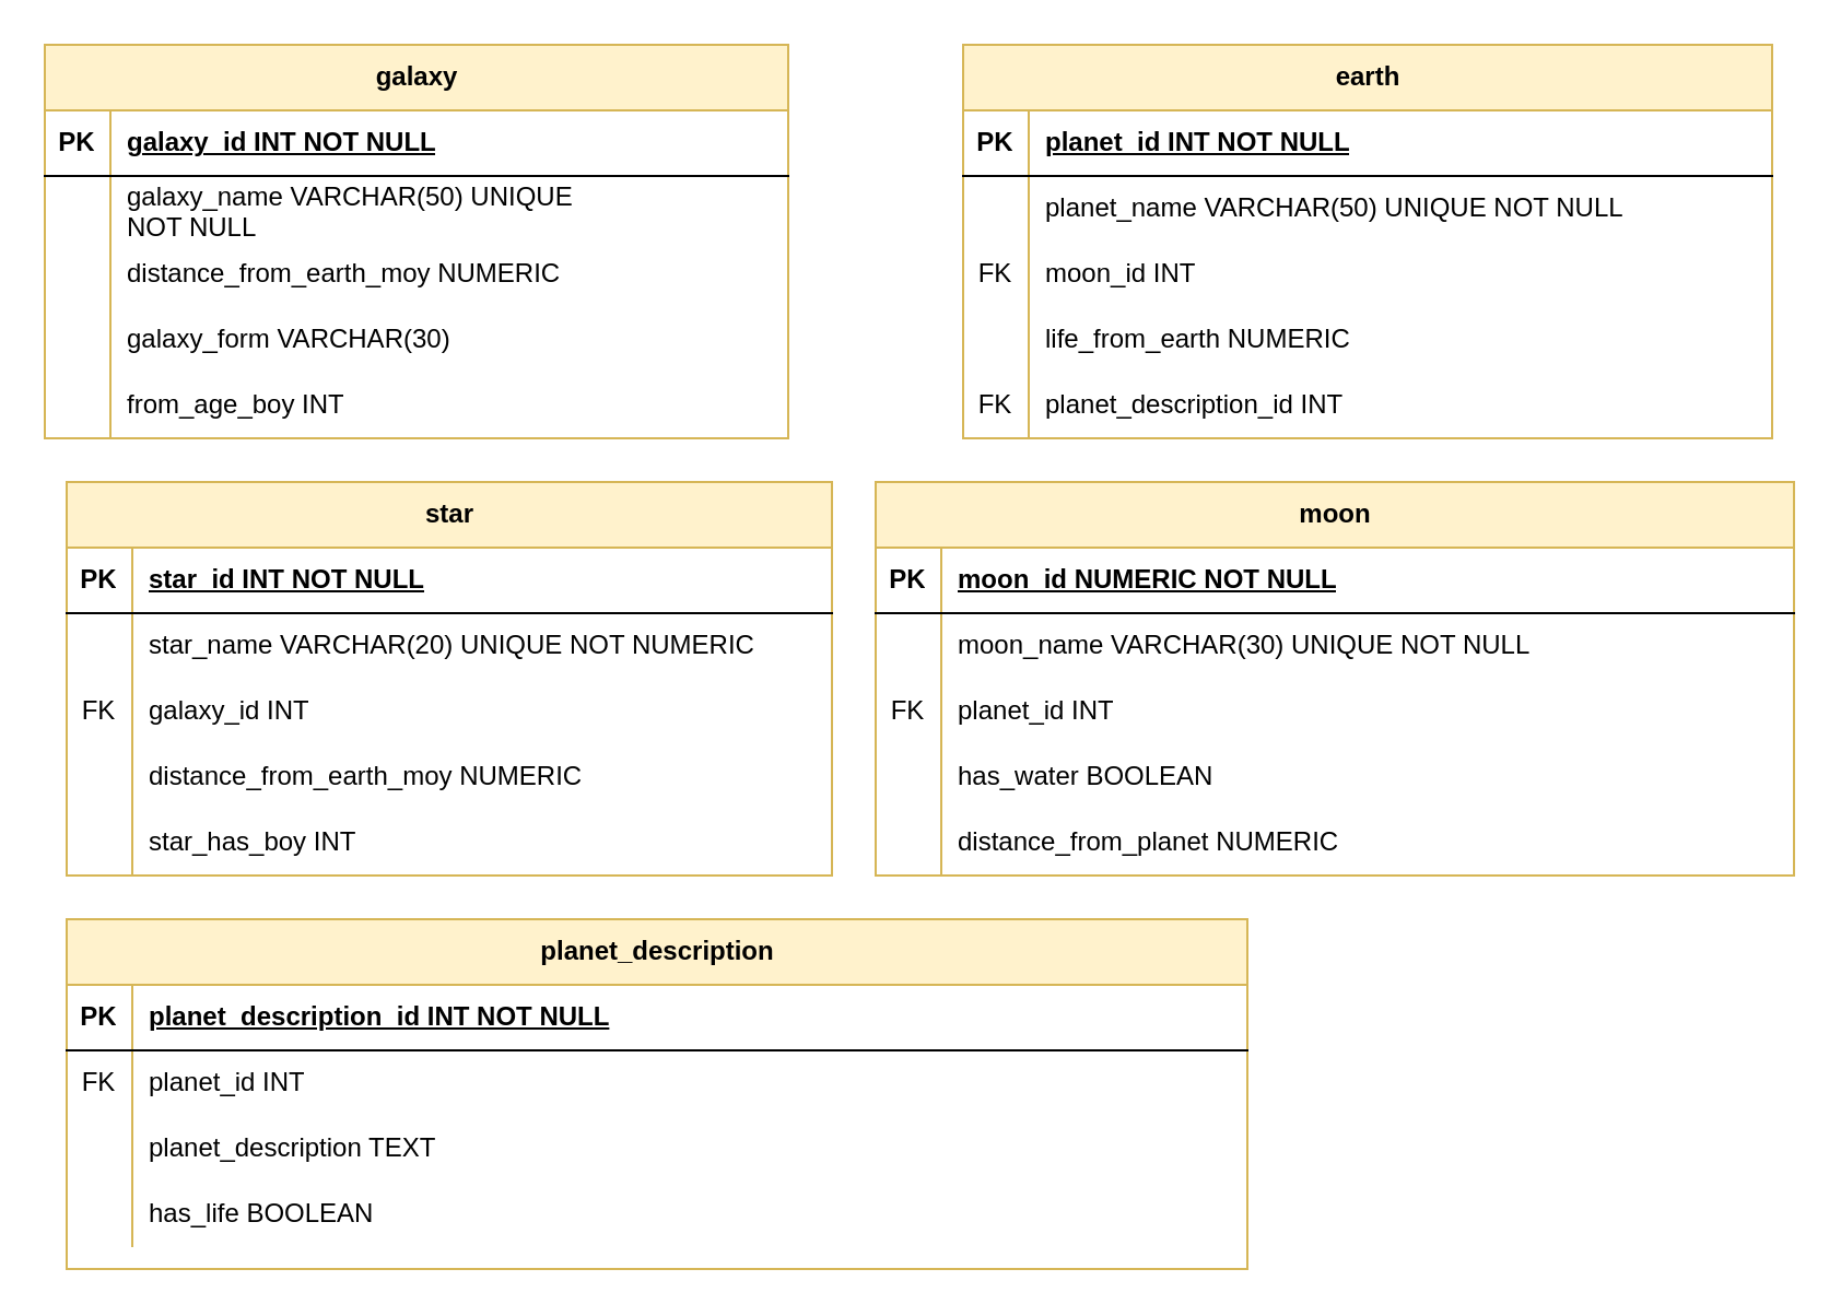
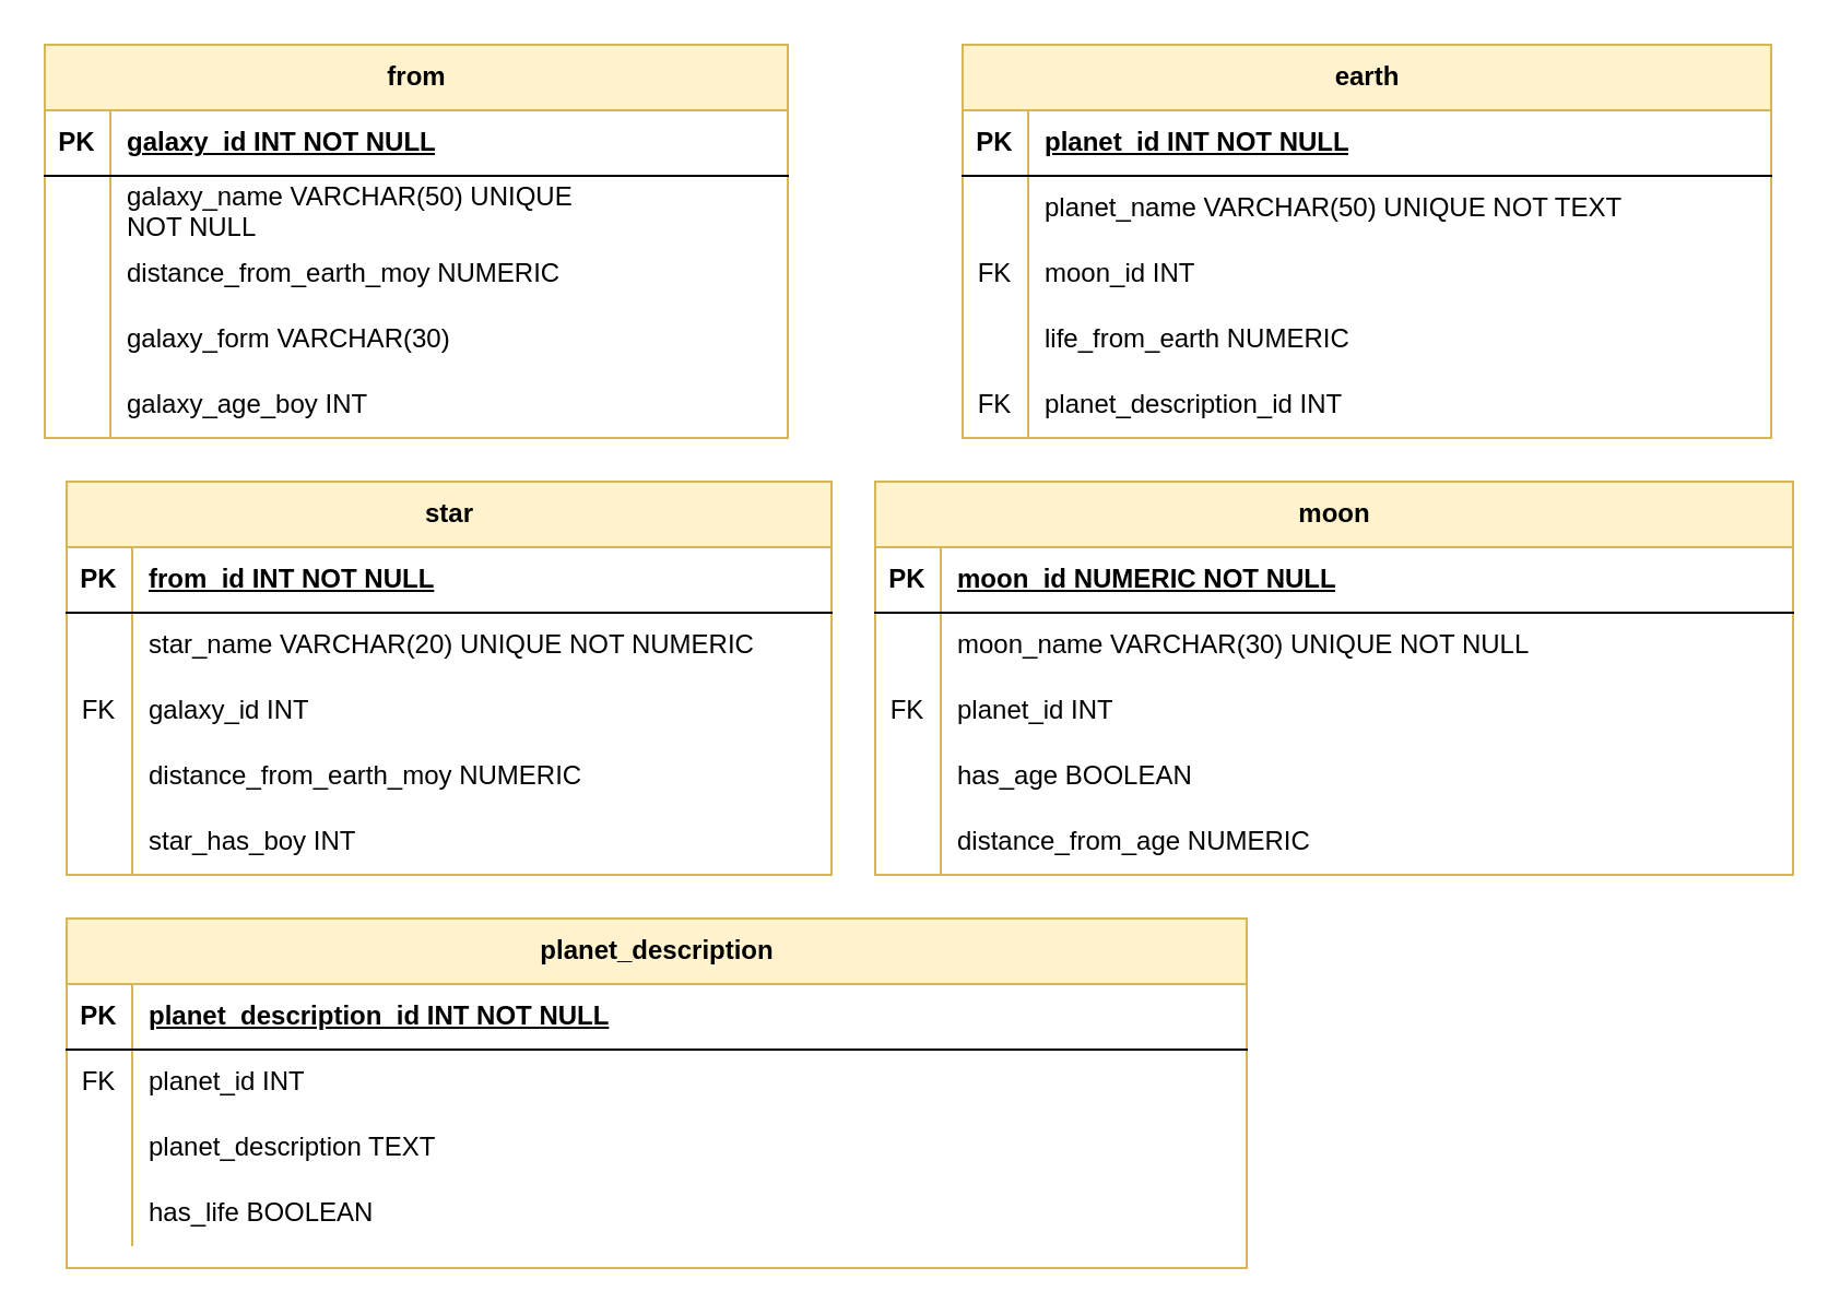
- <mxCell id="2" value="galaxy" style="shape=table;startSize=30;container=1;collapsible=1;childLayout=tableLayout;fixedRows=1;rowLines=0;fontStyle=1;align=center;resizeLast=1;html=1;fillColor=#fff2cc;strokeColor=#d6b656;" parent="1" vertex="1"><mxGeometry x="20" y="20" width="340" height="180" as="geometry" /></mxCell>
+ <mxCell id="2" value="from" style="shape=table;startSize=30;container=1;collapsible=1;childLayout=tableLayout;fixedRows=1;rowLines=0;fontStyle=1;align=center;resizeLast=1;html=1;fillColor=#fff2cc;strokeColor=#d6b656;" parent="1" vertex="1"><mxGeometry x="20" y="20" width="340" height="180" as="geometry" /></mxCell>
- <mxCell id="40" value="planet_name VARCHAR(50) UNIQUE NOT NULL" style="shape=partialRectangle;connectable=0;fillColor=none;top=0;left=0;bottom=0;right=0;align=left;spacingLeft=6;overflow=hidden;whiteSpace=wrap;html=1;" parent="38" vertex="1"><mxGeometry x="30" width="340" height="30" as="geometry"><mxRectangle width="340" height="30" as="alternateBounds" /></mxGeometry></mxCell>
+ <mxCell id="40" value="planet_name VARCHAR(50) UNIQUE NOT TEXT" style="shape=partialRectangle;connectable=0;fillColor=none;top=0;left=0;bottom=0;right=0;align=left;spacingLeft=6;overflow=hidden;whiteSpace=wrap;html=1;" parent="38" vertex="1"><mxGeometry x="30" width="340" height="30" as="geometry"><mxRectangle width="340" height="30" as="alternateBounds" /></mxGeometry></mxCell>
- <mxCell id="17" value="from_age_boy INT" style="shape=partialRectangle;connectable=0;fillColor=none;top=0;left=0;bottom=0;right=0;align=left;spacingLeft=6;overflow=hidden;whiteSpace=wrap;html=1;" parent="15" vertex="1"><mxGeometry x="30" width="310" height="30" as="geometry"><mxRectangle width="310" height="30" as="alternateBounds" /></mxGeometry></mxCell>
+ <mxCell id="17" value="galaxy_age_boy INT" style="shape=partialRectangle;connectable=0;fillColor=none;top=0;left=0;bottom=0;right=0;align=left;spacingLeft=6;overflow=hidden;whiteSpace=wrap;html=1;" parent="15" vertex="1"><mxGeometry x="30" width="310" height="30" as="geometry"><mxRectangle width="310" height="30" as="alternateBounds" /></mxGeometry></mxCell>
- <mxCell id="21" value="star_id INT NOT NULL" style="shape=partialRectangle;connectable=0;fillColor=none;top=0;left=0;bottom=0;right=0;align=left;spacingLeft=6;fontStyle=5;overflow=hidden;whiteSpace=wrap;html=1;" parent="19" vertex="1"><mxGeometry x="30" width="320" height="30" as="geometry"><mxRectangle width="320" height="30" as="alternateBounds" /></mxGeometry></mxCell>
+ <mxCell id="21" value="from_id INT NOT NULL" style="shape=partialRectangle;connectable=0;fillColor=none;top=0;left=0;bottom=0;right=0;align=left;spacingLeft=6;fontStyle=5;overflow=hidden;whiteSpace=wrap;html=1;" parent="19" vertex="1"><mxGeometry x="30" width="320" height="30" as="geometry"><mxRectangle width="320" height="30" as="alternateBounds" /></mxGeometry></mxCell>
- <mxCell id="62" value="has_water BOOLEAN" style="shape=partialRectangle;connectable=0;fillColor=none;top=0;left=0;bottom=0;right=0;align=left;spacingLeft=6;overflow=hidden;whiteSpace=wrap;html=1;" parent="60" vertex="1"><mxGeometry x="30" width="390" height="30" as="geometry"><mxRectangle width="390" height="30" as="alternateBounds" /></mxGeometry></mxCell>
+ <mxCell id="62" value="has_age BOOLEAN" style="shape=partialRectangle;connectable=0;fillColor=none;top=0;left=0;bottom=0;right=0;align=left;spacingLeft=6;overflow=hidden;whiteSpace=wrap;html=1;" parent="60" vertex="1"><mxGeometry x="30" width="390" height="30" as="geometry"><mxRectangle width="390" height="30" as="alternateBounds" /></mxGeometry></mxCell>
- <mxCell id="65" value="distance_from_planet NUMERIC" style="shape=partialRectangle;connectable=0;fillColor=none;top=0;left=0;bottom=0;right=0;align=left;spacingLeft=6;overflow=hidden;whiteSpace=wrap;html=1;" parent="63" vertex="1"><mxGeometry x="30" width="390" height="30" as="geometry"><mxRectangle width="390" height="30" as="alternateBounds" /></mxGeometry></mxCell>
+ <mxCell id="65" value="distance_from_age NUMERIC" style="shape=partialRectangle;connectable=0;fillColor=none;top=0;left=0;bottom=0;right=0;align=left;spacingLeft=6;overflow=hidden;whiteSpace=wrap;html=1;" parent="63" vertex="1"><mxGeometry x="30" width="390" height="30" as="geometry"><mxRectangle width="390" height="30" as="alternateBounds" /></mxGeometry></mxCell>
